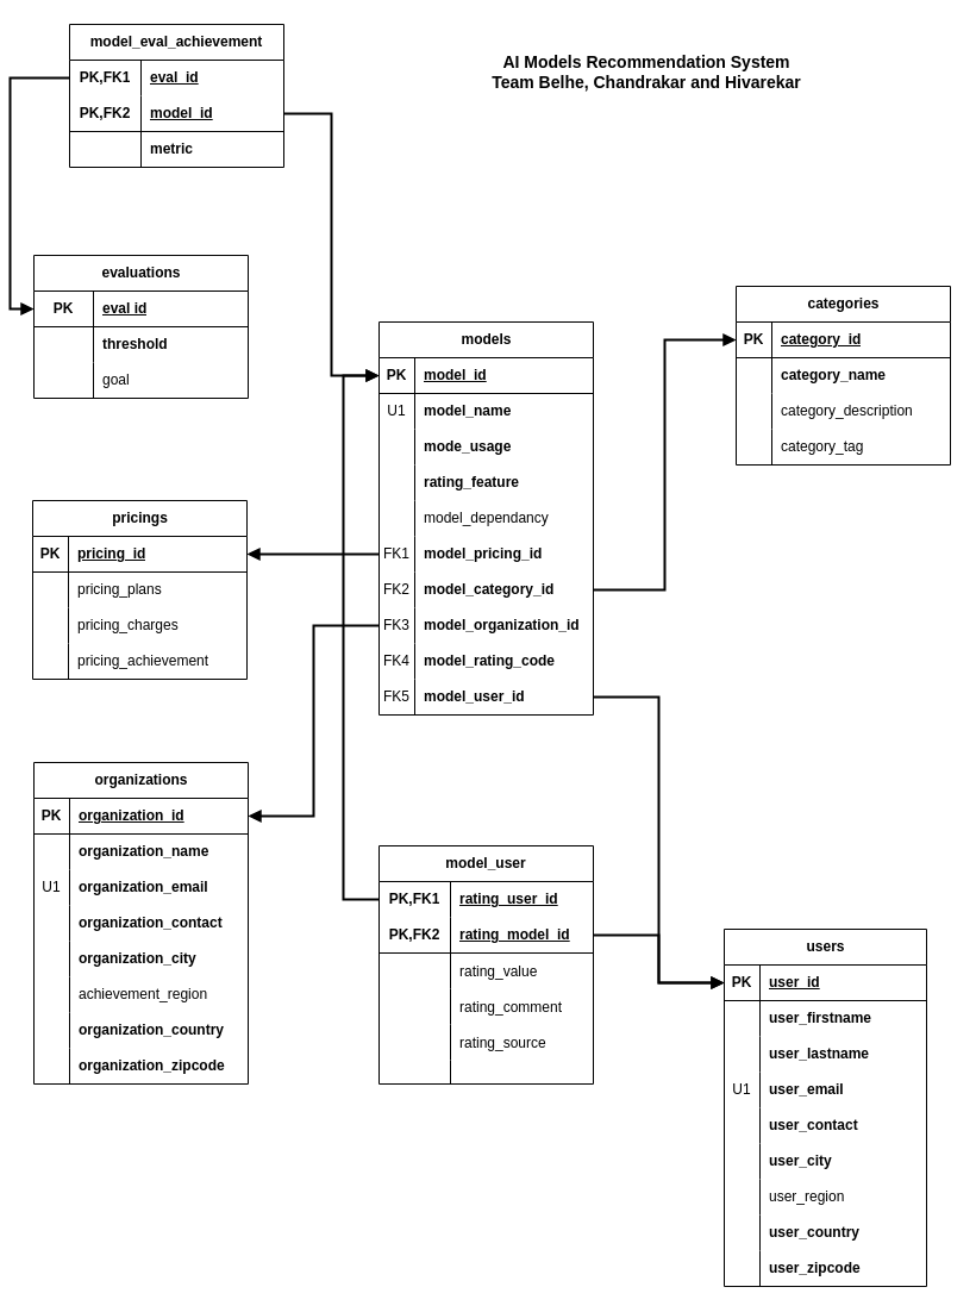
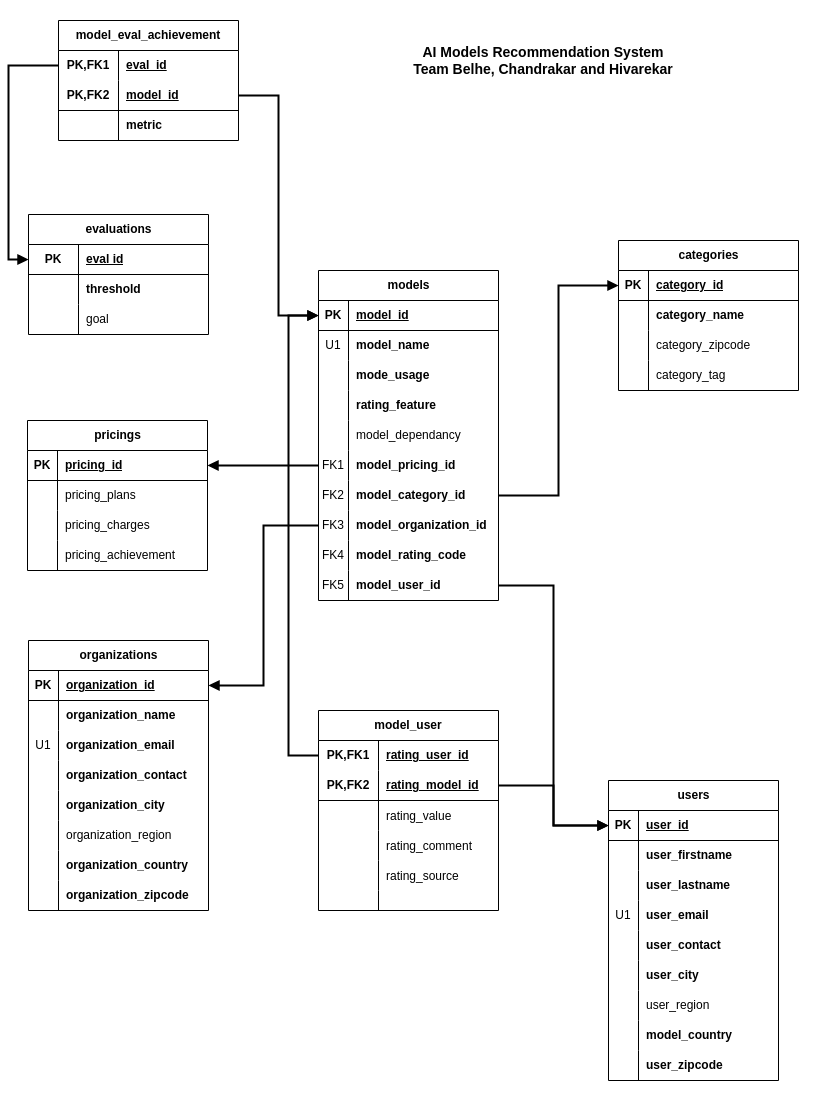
- <mxCell id="83" value="category_description" style="shape=partialRectangle;connectable=0;fillColor=none;top=0;left=0;bottom=0;right=0;align=left;spacingLeft=6;overflow=hidden;whiteSpace=wrap;html=1;" parent="81" vertex="1"><mxGeometry x="30" width="150" height="30" as="geometry"><mxRectangle width="150" height="30" as="alternateBounds" /></mxGeometry></mxCell>
+ <mxCell id="83" value="category_zipcode" style="shape=partialRectangle;connectable=0;fillColor=none;top=0;left=0;bottom=0;right=0;align=left;spacingLeft=6;overflow=hidden;whiteSpace=wrap;html=1;" parent="81" vertex="1"><mxGeometry x="30" width="150" height="30" as="geometry"><mxRectangle width="150" height="30" as="alternateBounds" /></mxGeometry></mxCell>
- <mxCell id="105" value="achievement_region" style="shape=partialRectangle;connectable=0;fillColor=none;top=0;left=0;bottom=0;right=0;align=left;spacingLeft=6;overflow=hidden;whiteSpace=wrap;html=1;" parent="103" vertex="1"><mxGeometry x="30" width="150" height="30" as="geometry"><mxRectangle width="150" height="30" as="alternateBounds" /></mxGeometry></mxCell>
+ <mxCell id="105" value="organization_region" style="shape=partialRectangle;connectable=0;fillColor=none;top=0;left=0;bottom=0;right=0;align=left;spacingLeft=6;overflow=hidden;whiteSpace=wrap;html=1;" parent="103" vertex="1"><mxGeometry x="30" width="150" height="30" as="geometry"><mxRectangle width="150" height="30" as="alternateBounds" /></mxGeometry></mxCell>
- <mxCell id="26" value="&lt;b&gt;user_country&lt;/b&gt;" style="shape=partialRectangle;connectable=0;fillColor=none;top=0;left=0;bottom=0;right=0;align=left;spacingLeft=6;overflow=hidden;whiteSpace=wrap;html=1;" parent="24" vertex="1"><mxGeometry x="30" width="140" height="30" as="geometry"><mxRectangle width="140" height="30" as="alternateBounds" /></mxGeometry></mxCell>
+ <mxCell id="26" value="&lt;b&gt;model_country&lt;/b&gt;" style="shape=partialRectangle;connectable=0;fillColor=none;top=0;left=0;bottom=0;right=0;align=left;spacingLeft=6;overflow=hidden;whiteSpace=wrap;html=1;" parent="24" vertex="1"><mxGeometry x="30" width="140" height="30" as="geometry"><mxRectangle width="140" height="30" as="alternateBounds" /></mxGeometry></mxCell>
